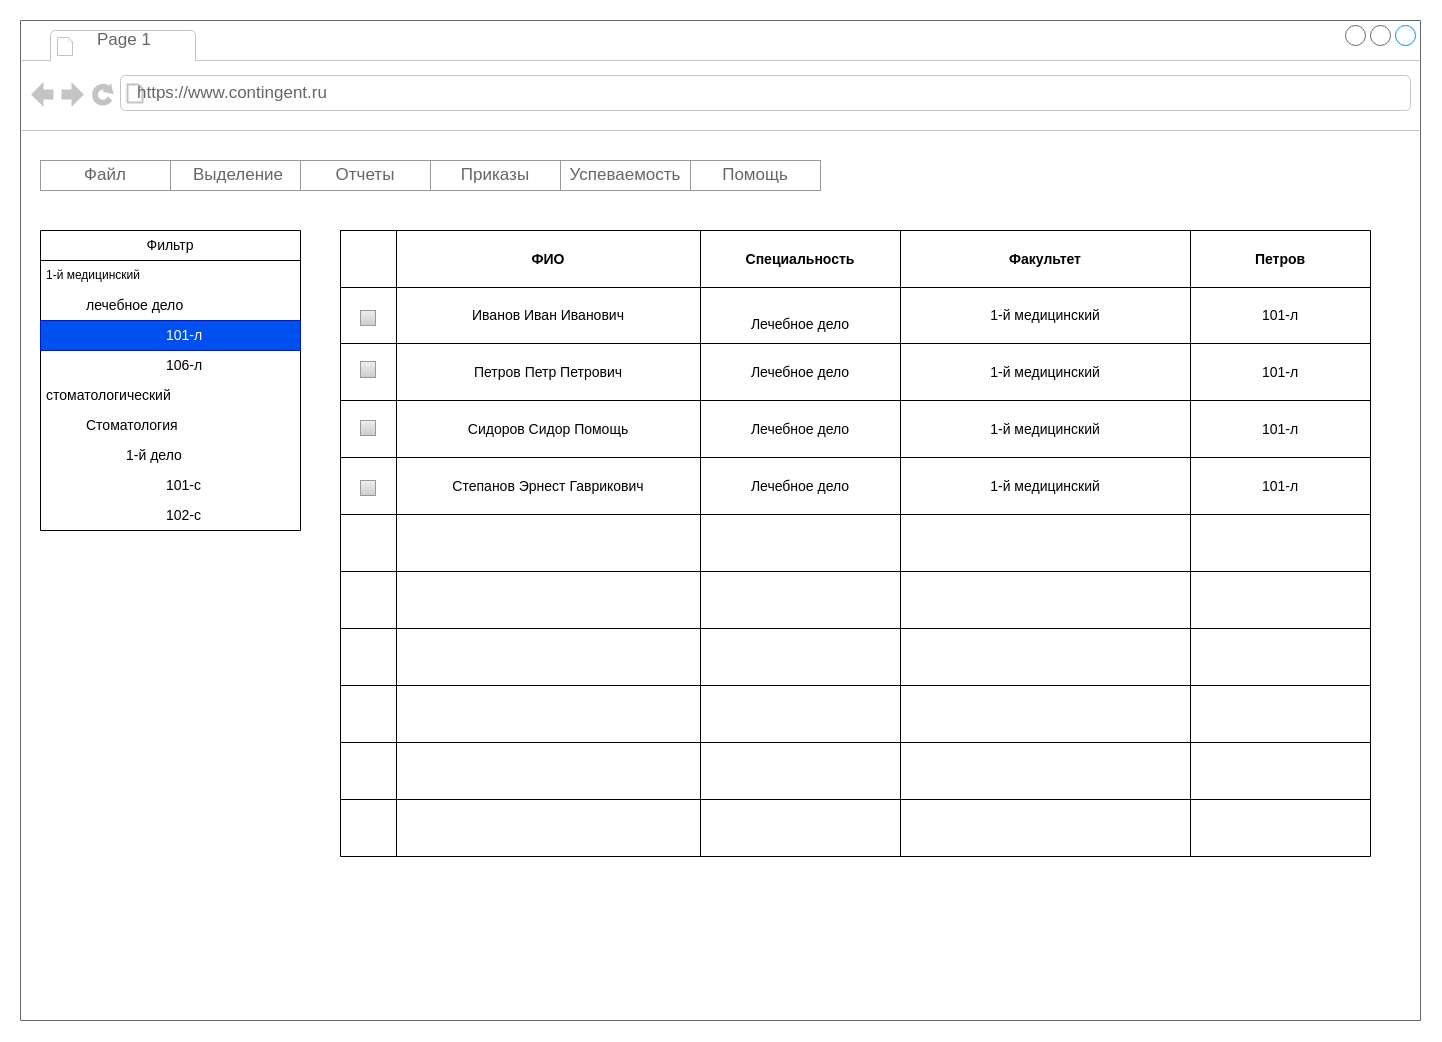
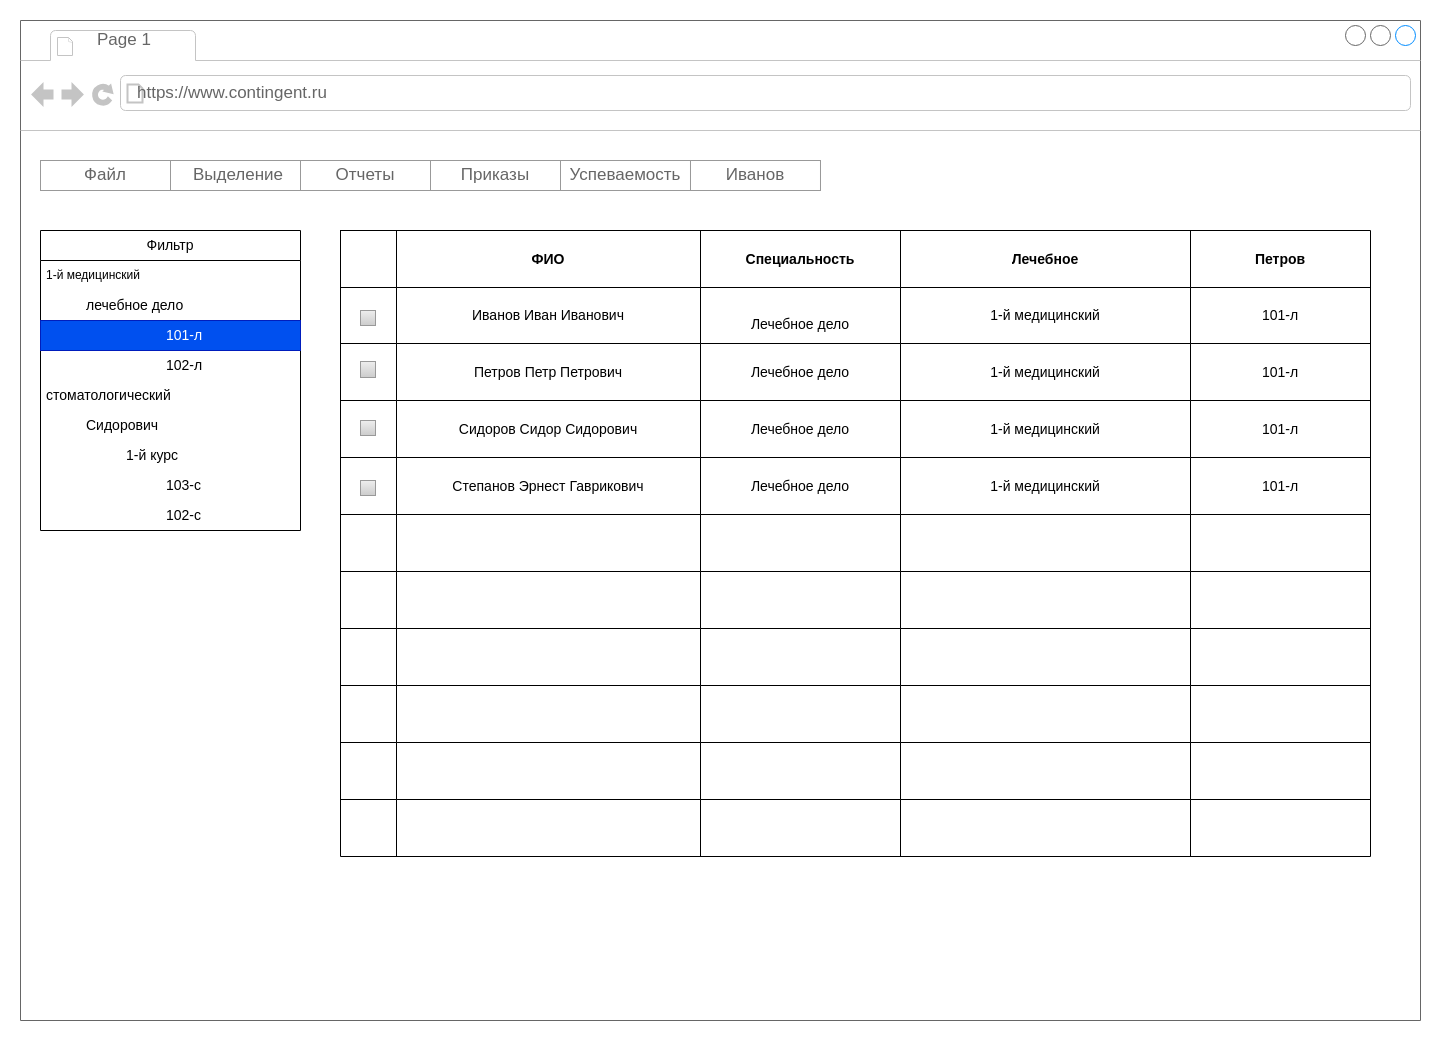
- <mxCell id="127" value="Помощь" style="strokeColor=inherit;fillColor=inherit;gradientColor=inherit;strokeWidth=1;shadow=0;dashed=0;align=center;html=1;shape=mxgraph.mockup.forms.rrect;rSize=0;fontSize=17;fontColor=#666666;whiteSpace=wrap;" vertex="1" parent="121"><mxGeometry x="649.992" width="130" height="30" as="geometry" /></mxCell>
+ <mxCell id="127" value="Иванов" style="strokeColor=inherit;fillColor=inherit;gradientColor=inherit;strokeWidth=1;shadow=0;dashed=0;align=center;html=1;shape=mxgraph.mockup.forms.rrect;rSize=0;fontSize=17;fontColor=#666666;whiteSpace=wrap;" vertex="1" parent="121"><mxGeometry x="649.992" width="130" height="30" as="geometry" /></mxCell>
- <mxCell id="47" value="Факультет" style="shape=partialRectangle;html=1;whiteSpace=wrap;connectable=0;fillColor=none;top=0;left=0;bottom=0;right=0;overflow=hidden;fontStyle=1;fontSize=14;" parent="43" vertex="1"><mxGeometry x="560" width="290" height="57" as="geometry"><mxRectangle width="290" height="57" as="alternateBounds" /></mxGeometry></mxCell>
+ <mxCell id="47" value="Лечебное" style="shape=partialRectangle;html=1;whiteSpace=wrap;connectable=0;fillColor=none;top=0;left=0;bottom=0;right=0;overflow=hidden;fontStyle=1;fontSize=14;" parent="43" vertex="1"><mxGeometry x="560" width="290" height="57" as="geometry"><mxRectangle width="290" height="57" as="alternateBounds" /></mxGeometry></mxCell>
- <mxCell id="114" value="&lt;blockquote style=&quot;margin: 0px 0px 0px 40px; border: none; padding: 0px; font-size: 14px;&quot;&gt;&lt;blockquote style=&quot;margin: 0px 0px 0px 40px; border: none; padding: 0px; font-size: 14px;&quot;&gt;&lt;blockquote style=&quot;margin: 0px 0px 0px 40px; border: none; padding: 0px; font-size: 14px;&quot;&gt;106-л&lt;/blockquote&gt;&lt;/blockquote&gt;&lt;/blockquote&gt;" style="text;strokeColor=none;fillColor=none;align=left;verticalAlign=middle;spacingLeft=4;spacingRight=4;overflow=hidden;points=[[0,0.5],[1,0.5]];portConstraint=eastwest;rotatable=0;whiteSpace=wrap;html=1;fontSize=14;" vertex="1" parent="110"><mxGeometry y="120" width="260" height="30" as="geometry" /></mxCell>
+ <mxCell id="114" value="&lt;blockquote style=&quot;margin: 0px 0px 0px 40px; border: none; padding: 0px; font-size: 14px;&quot;&gt;&lt;blockquote style=&quot;margin: 0px 0px 0px 40px; border: none; padding: 0px; font-size: 14px;&quot;&gt;&lt;blockquote style=&quot;margin: 0px 0px 0px 40px; border: none; padding: 0px; font-size: 14px;&quot;&gt;102-л&lt;/blockquote&gt;&lt;/blockquote&gt;&lt;/blockquote&gt;" style="text;strokeColor=none;fillColor=none;align=left;verticalAlign=middle;spacingLeft=4;spacingRight=4;overflow=hidden;points=[[0,0.5],[1,0.5]];portConstraint=eastwest;rotatable=0;whiteSpace=wrap;html=1;fontSize=14;" vertex="1" parent="110"><mxGeometry y="120" width="260" height="30" as="geometry" /></mxCell>
- <mxCell id="116" value="&lt;blockquote style=&quot;margin: 0px 0px 0px 40px; border: none; padding: 0px; font-size: 14px;&quot;&gt;Стоматология&lt;/blockquote&gt;" style="text;strokeColor=none;fillColor=none;align=left;verticalAlign=middle;spacingLeft=4;spacingRight=4;overflow=hidden;points=[[0,0.5],[1,0.5]];portConstraint=eastwest;rotatable=0;whiteSpace=wrap;html=1;fontSize=14;" vertex="1" parent="110"><mxGeometry y="180" width="260" height="30" as="geometry" /></mxCell>
+ <mxCell id="116" value="&lt;blockquote style=&quot;margin: 0px 0px 0px 40px; border: none; padding: 0px; font-size: 14px;&quot;&gt;Сидорович&lt;/blockquote&gt;" style="text;strokeColor=none;fillColor=none;align=left;verticalAlign=middle;spacingLeft=4;spacingRight=4;overflow=hidden;points=[[0,0.5],[1,0.5]];portConstraint=eastwest;rotatable=0;whiteSpace=wrap;html=1;fontSize=14;" vertex="1" parent="110"><mxGeometry y="180" width="260" height="30" as="geometry" /></mxCell>
- <mxCell id="63" value="Сидоров Сидор Помощь" style="shape=partialRectangle;html=1;whiteSpace=wrap;connectable=0;fillColor=none;top=0;left=0;bottom=0;right=0;overflow=hidden;fontSize=14;align=center;" parent="61" vertex="1"><mxGeometry x="56" width="304" height="57" as="geometry"><mxRectangle width="304" height="57" as="alternateBounds" /></mxGeometry></mxCell>
+ <mxCell id="63" value="Сидоров Сидор Сидорович" style="shape=partialRectangle;html=1;whiteSpace=wrap;connectable=0;fillColor=none;top=0;left=0;bottom=0;right=0;overflow=hidden;fontSize=14;align=center;" parent="61" vertex="1"><mxGeometry x="56" width="304" height="57" as="geometry"><mxRectangle width="304" height="57" as="alternateBounds" /></mxGeometry></mxCell>
- <mxCell id="117" value="&lt;blockquote style=&quot;margin: 0px 0px 0px 40px; border: none; padding: 0px; font-size: 14px;&quot;&gt;&lt;blockquote style=&quot;margin: 0px 0px 0px 40px; border: none; padding: 0px; font-size: 14px;&quot;&gt;1-й дело&lt;/blockquote&gt;&lt;/blockquote&gt;" style="text;strokeColor=none;fillColor=none;align=left;verticalAlign=middle;spacingLeft=4;spacingRight=4;overflow=hidden;points=[[0,0.5],[1,0.5]];portConstraint=eastwest;rotatable=0;whiteSpace=wrap;html=1;fontSize=14;" vertex="1" parent="110"><mxGeometry y="210" width="260" height="30" as="geometry" /></mxCell>
+ <mxCell id="117" value="&lt;blockquote style=&quot;margin: 0px 0px 0px 40px; border: none; padding: 0px; font-size: 14px;&quot;&gt;&lt;blockquote style=&quot;margin: 0px 0px 0px 40px; border: none; padding: 0px; font-size: 14px;&quot;&gt;1-й курс&lt;/blockquote&gt;&lt;/blockquote&gt;" style="text;strokeColor=none;fillColor=none;align=left;verticalAlign=middle;spacingLeft=4;spacingRight=4;overflow=hidden;points=[[0,0.5],[1,0.5]];portConstraint=eastwest;rotatable=0;whiteSpace=wrap;html=1;fontSize=14;" vertex="1" parent="110"><mxGeometry y="210" width="260" height="30" as="geometry" /></mxCell>
- <mxCell id="118" value="&lt;blockquote style=&quot;margin: 0px 0px 0px 40px; border: none; padding: 0px; font-size: 14px;&quot;&gt;&lt;blockquote style=&quot;margin: 0px 0px 0px 40px; border: none; padding: 0px; font-size: 14px;&quot;&gt;&lt;blockquote style=&quot;margin: 0px 0px 0px 40px; border: none; padding: 0px; font-size: 14px;&quot;&gt;101-с&lt;/blockquote&gt;&lt;/blockquote&gt;&lt;/blockquote&gt;" style="text;strokeColor=none;fillColor=none;align=left;verticalAlign=middle;spacingLeft=4;spacingRight=4;overflow=hidden;points=[[0,0.5],[1,0.5]];portConstraint=eastwest;rotatable=0;whiteSpace=wrap;html=1;fontSize=14;" vertex="1" parent="110"><mxGeometry y="240" width="260" height="30" as="geometry" /></mxCell>
+ <mxCell id="118" value="&lt;blockquote style=&quot;margin: 0px 0px 0px 40px; border: none; padding: 0px; font-size: 14px;&quot;&gt;&lt;blockquote style=&quot;margin: 0px 0px 0px 40px; border: none; padding: 0px; font-size: 14px;&quot;&gt;&lt;blockquote style=&quot;margin: 0px 0px 0px 40px; border: none; padding: 0px; font-size: 14px;&quot;&gt;103-с&lt;/blockquote&gt;&lt;/blockquote&gt;&lt;/blockquote&gt;" style="text;strokeColor=none;fillColor=none;align=left;verticalAlign=middle;spacingLeft=4;spacingRight=4;overflow=hidden;points=[[0,0.5],[1,0.5]];portConstraint=eastwest;rotatable=0;whiteSpace=wrap;html=1;fontSize=14;" vertex="1" parent="110"><mxGeometry y="240" width="260" height="30" as="geometry" /></mxCell>
